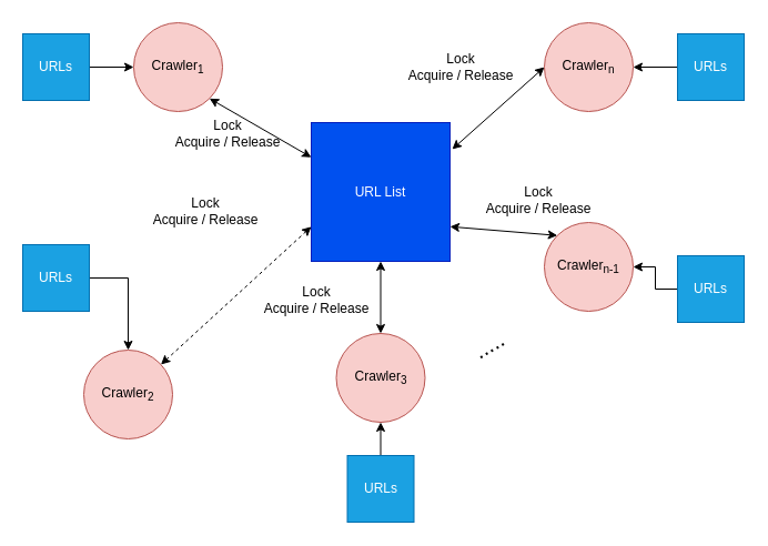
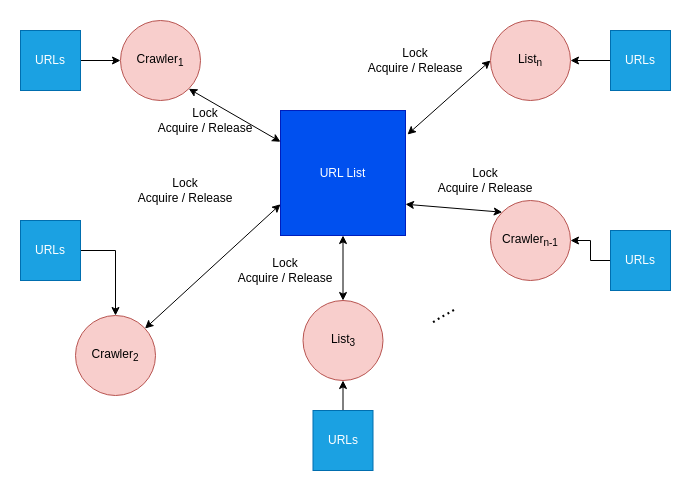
- <mxCell id="6" value="Crawler&lt;sub&gt;n&lt;/sub&gt;" style="ellipse;whiteSpace=wrap;html=1;aspect=fixed;fillColor=#f8cecc;strokeColor=#b85450;" vertex="1" parent="1"><mxGeometry x="490" y="20" width="80" height="80" as="geometry" /></mxCell>
+ <mxCell id="6" value="List&lt;sub&gt;n&lt;/sub&gt;" style="ellipse;whiteSpace=wrap;html=1;aspect=fixed;fillColor=#f8cecc;strokeColor=#b85450;" vertex="1" parent="1"><mxGeometry x="490" y="20" width="80" height="80" as="geometry" /></mxCell>
- <mxCell id="20" value="" style="endArrow=classic;startArrow=classic;html=1;exitX=0;exitY=0.75;exitDx=0;exitDy=0;dashed=1;" edge="1" parent="1" source="2" target="3"><mxGeometry width="50" height="50" relative="1" as="geometry"><mxPoint x="320" y="210" as="sourcePoint" /><mxPoint x="370" y="160" as="targetPoint" /></mxGeometry></mxCell>
+ <mxCell id="20" value="" style="endArrow=classic;startArrow=classic;html=1;exitX=0;exitY=0.75;exitDx=0;exitDy=0;" edge="1" parent="1" source="2" target="3"><mxGeometry width="50" height="50" relative="1" as="geometry"><mxPoint x="320" y="210" as="sourcePoint" /><mxPoint x="370" y="160" as="targetPoint" /></mxGeometry></mxCell>
- <mxCell id="4" value="Crawler&lt;sub&gt;3&lt;/sub&gt;" style="ellipse;whiteSpace=wrap;html=1;aspect=fixed;fillColor=#f8cecc;strokeColor=#b85450;" vertex="1" parent="1"><mxGeometry x="302.5" y="300" width="80" height="80" as="geometry" /></mxCell>
+ <mxCell id="4" value="List&lt;sub&gt;3&lt;/sub&gt;" style="ellipse;whiteSpace=wrap;html=1;aspect=fixed;fillColor=#f8cecc;strokeColor=#b85450;" vertex="1" parent="1"><mxGeometry x="302.5" y="300" width="80" height="80" as="geometry" /></mxCell>
